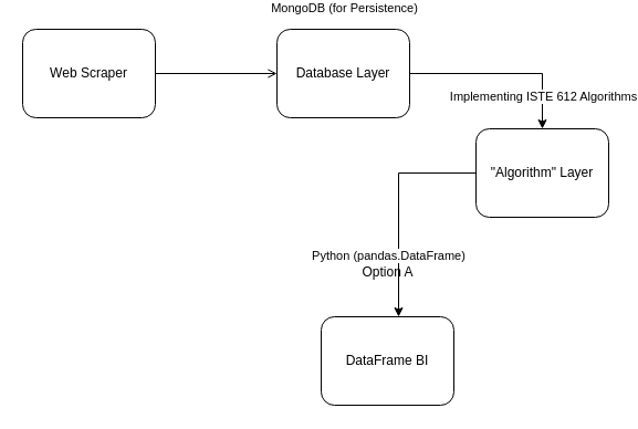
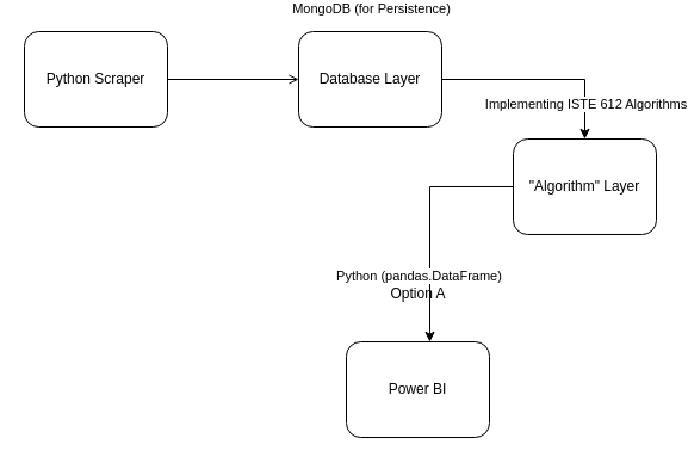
- <mxCell id="4" value="Web Scraper" style="rounded=1;whiteSpace=wrap;html=1;" parent="1" vertex="1"><mxGeometry x="20" y="20" width="120" height="80" as="geometry" /></mxCell>
+ <mxCell id="4" value="Python Scraper" style="rounded=1;whiteSpace=wrap;html=1;" parent="1" vertex="1"><mxGeometry x="20" y="20" width="120" height="80" as="geometry" /></mxCell>
- <mxCell id="11" value="DataFrame BI" style="rounded=1;whiteSpace=wrap;html=1;" parent="1" vertex="1"><mxGeometry x="290" y="280" width="120" height="80" as="geometry" /></mxCell>
+ <mxCell id="11" value="Power BI" style="rounded=1;whiteSpace=wrap;html=1;" parent="1" vertex="1"><mxGeometry x="290" y="280" width="120" height="80" as="geometry" /></mxCell>
